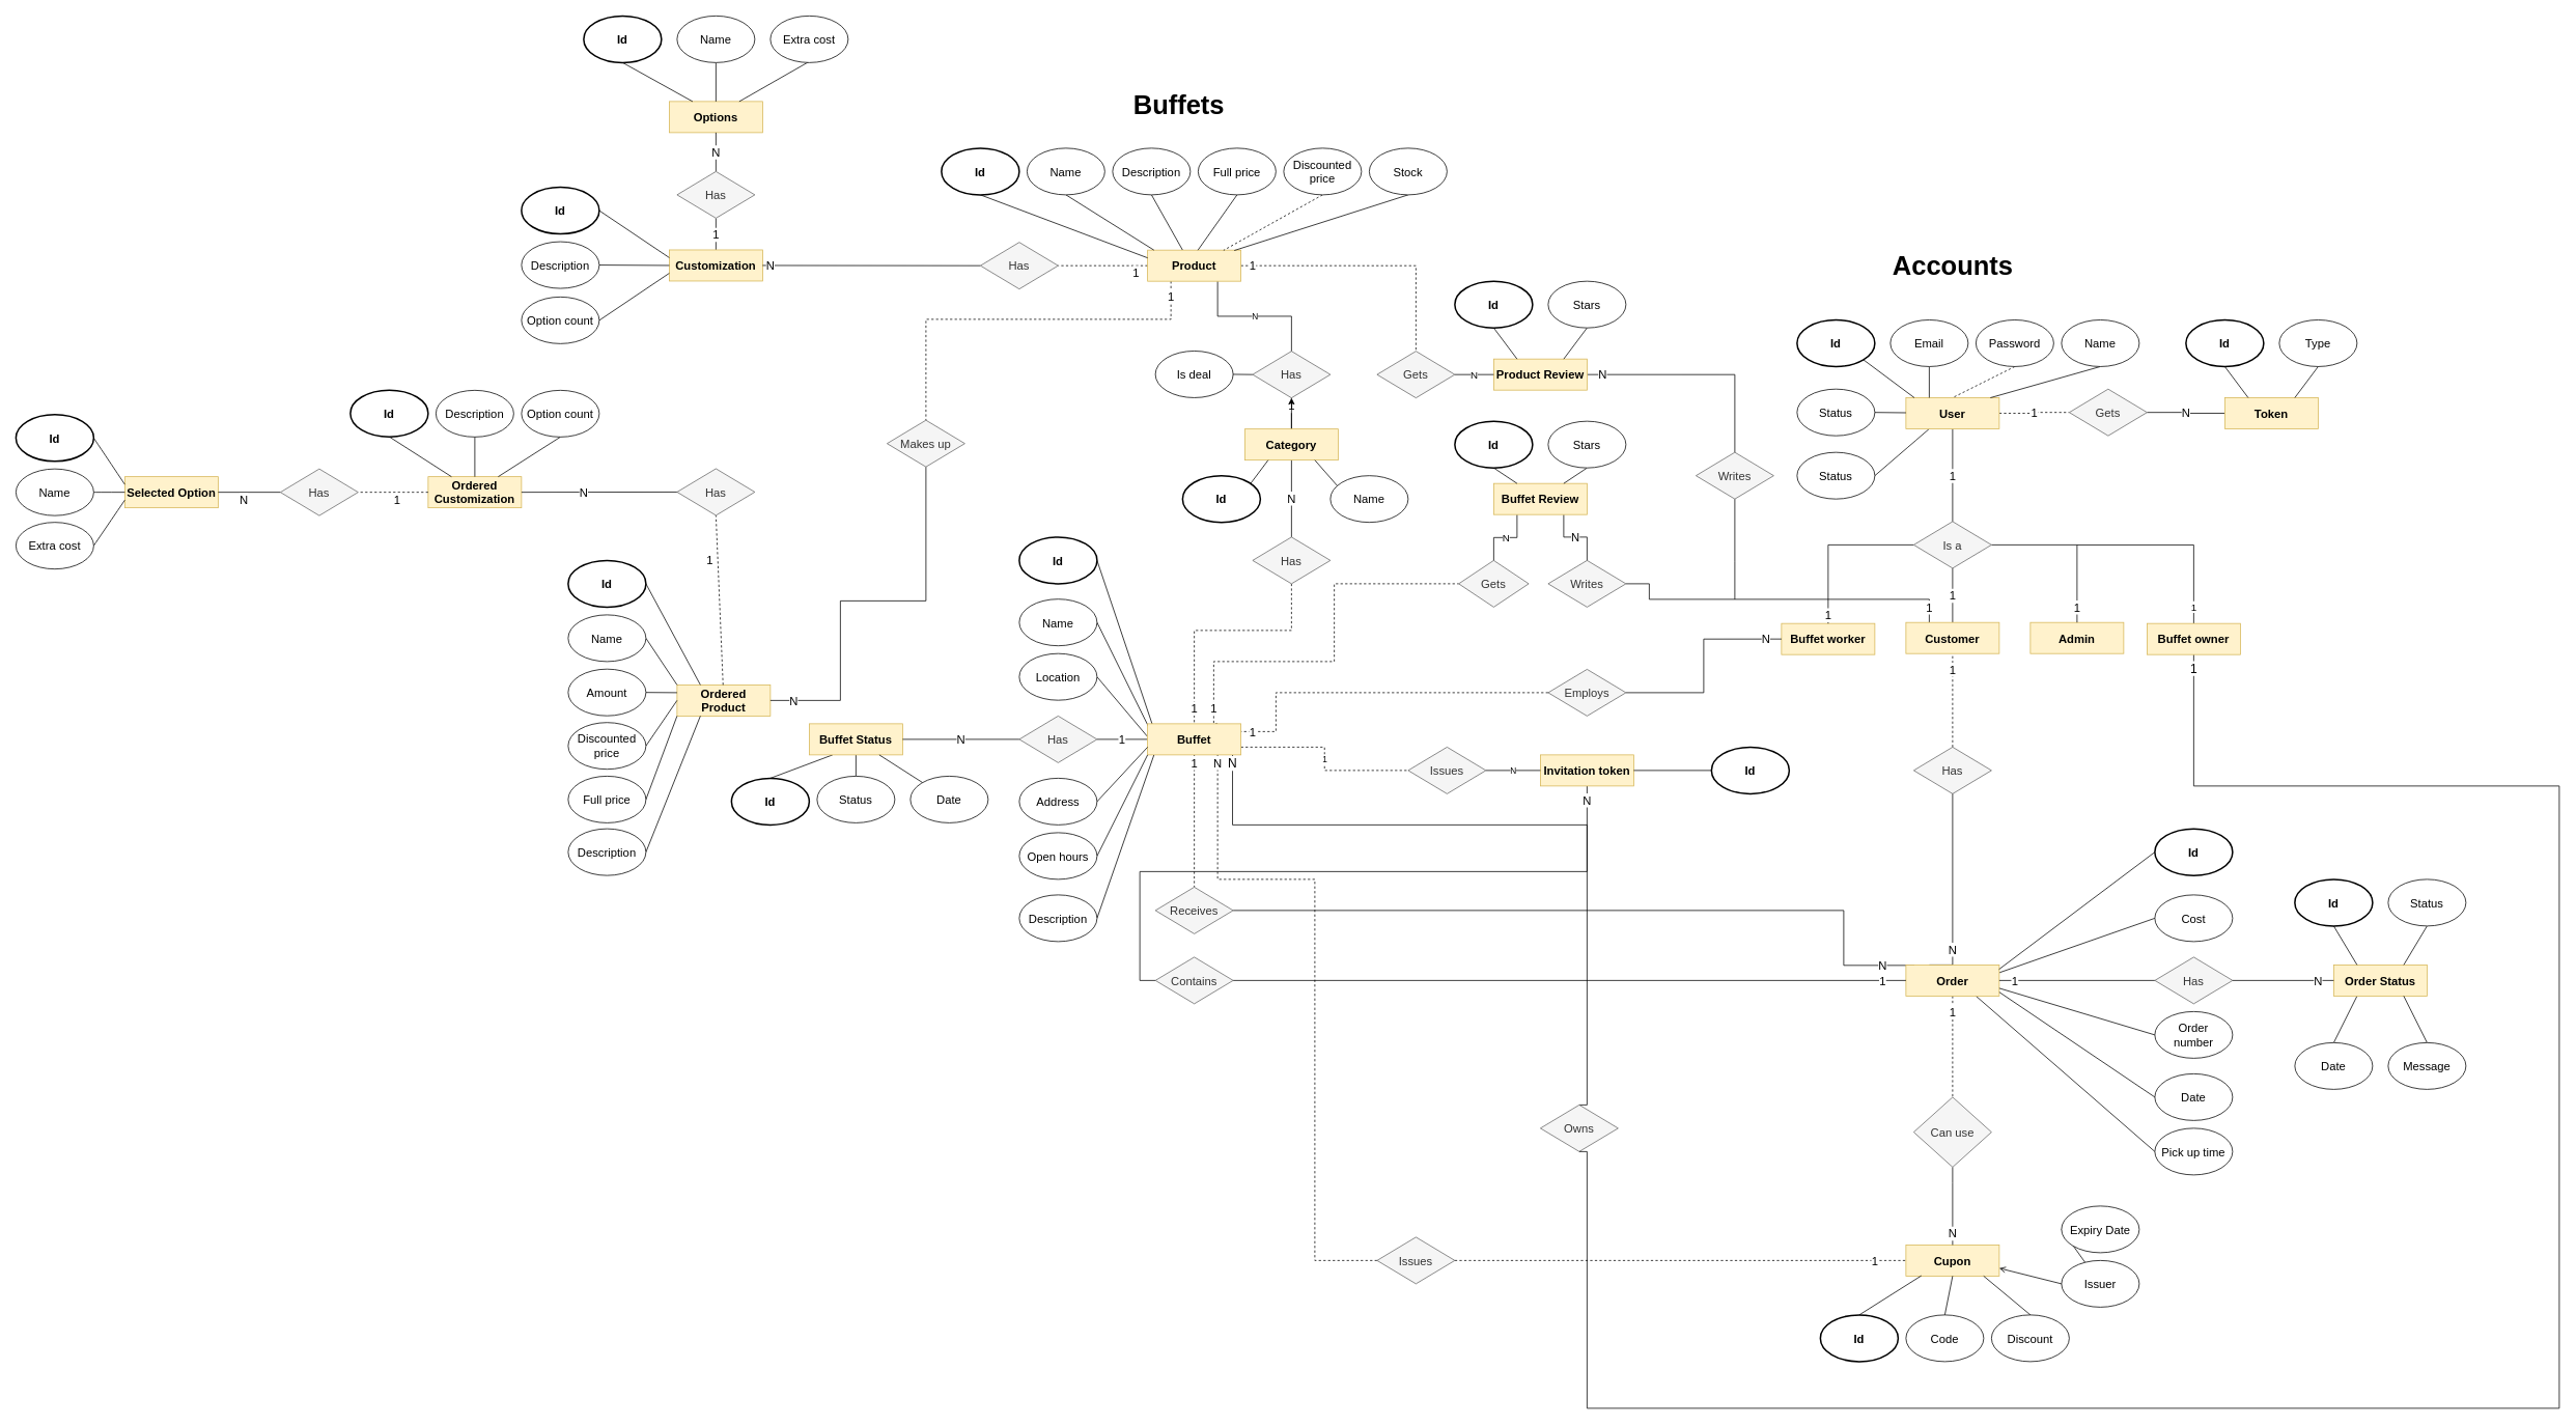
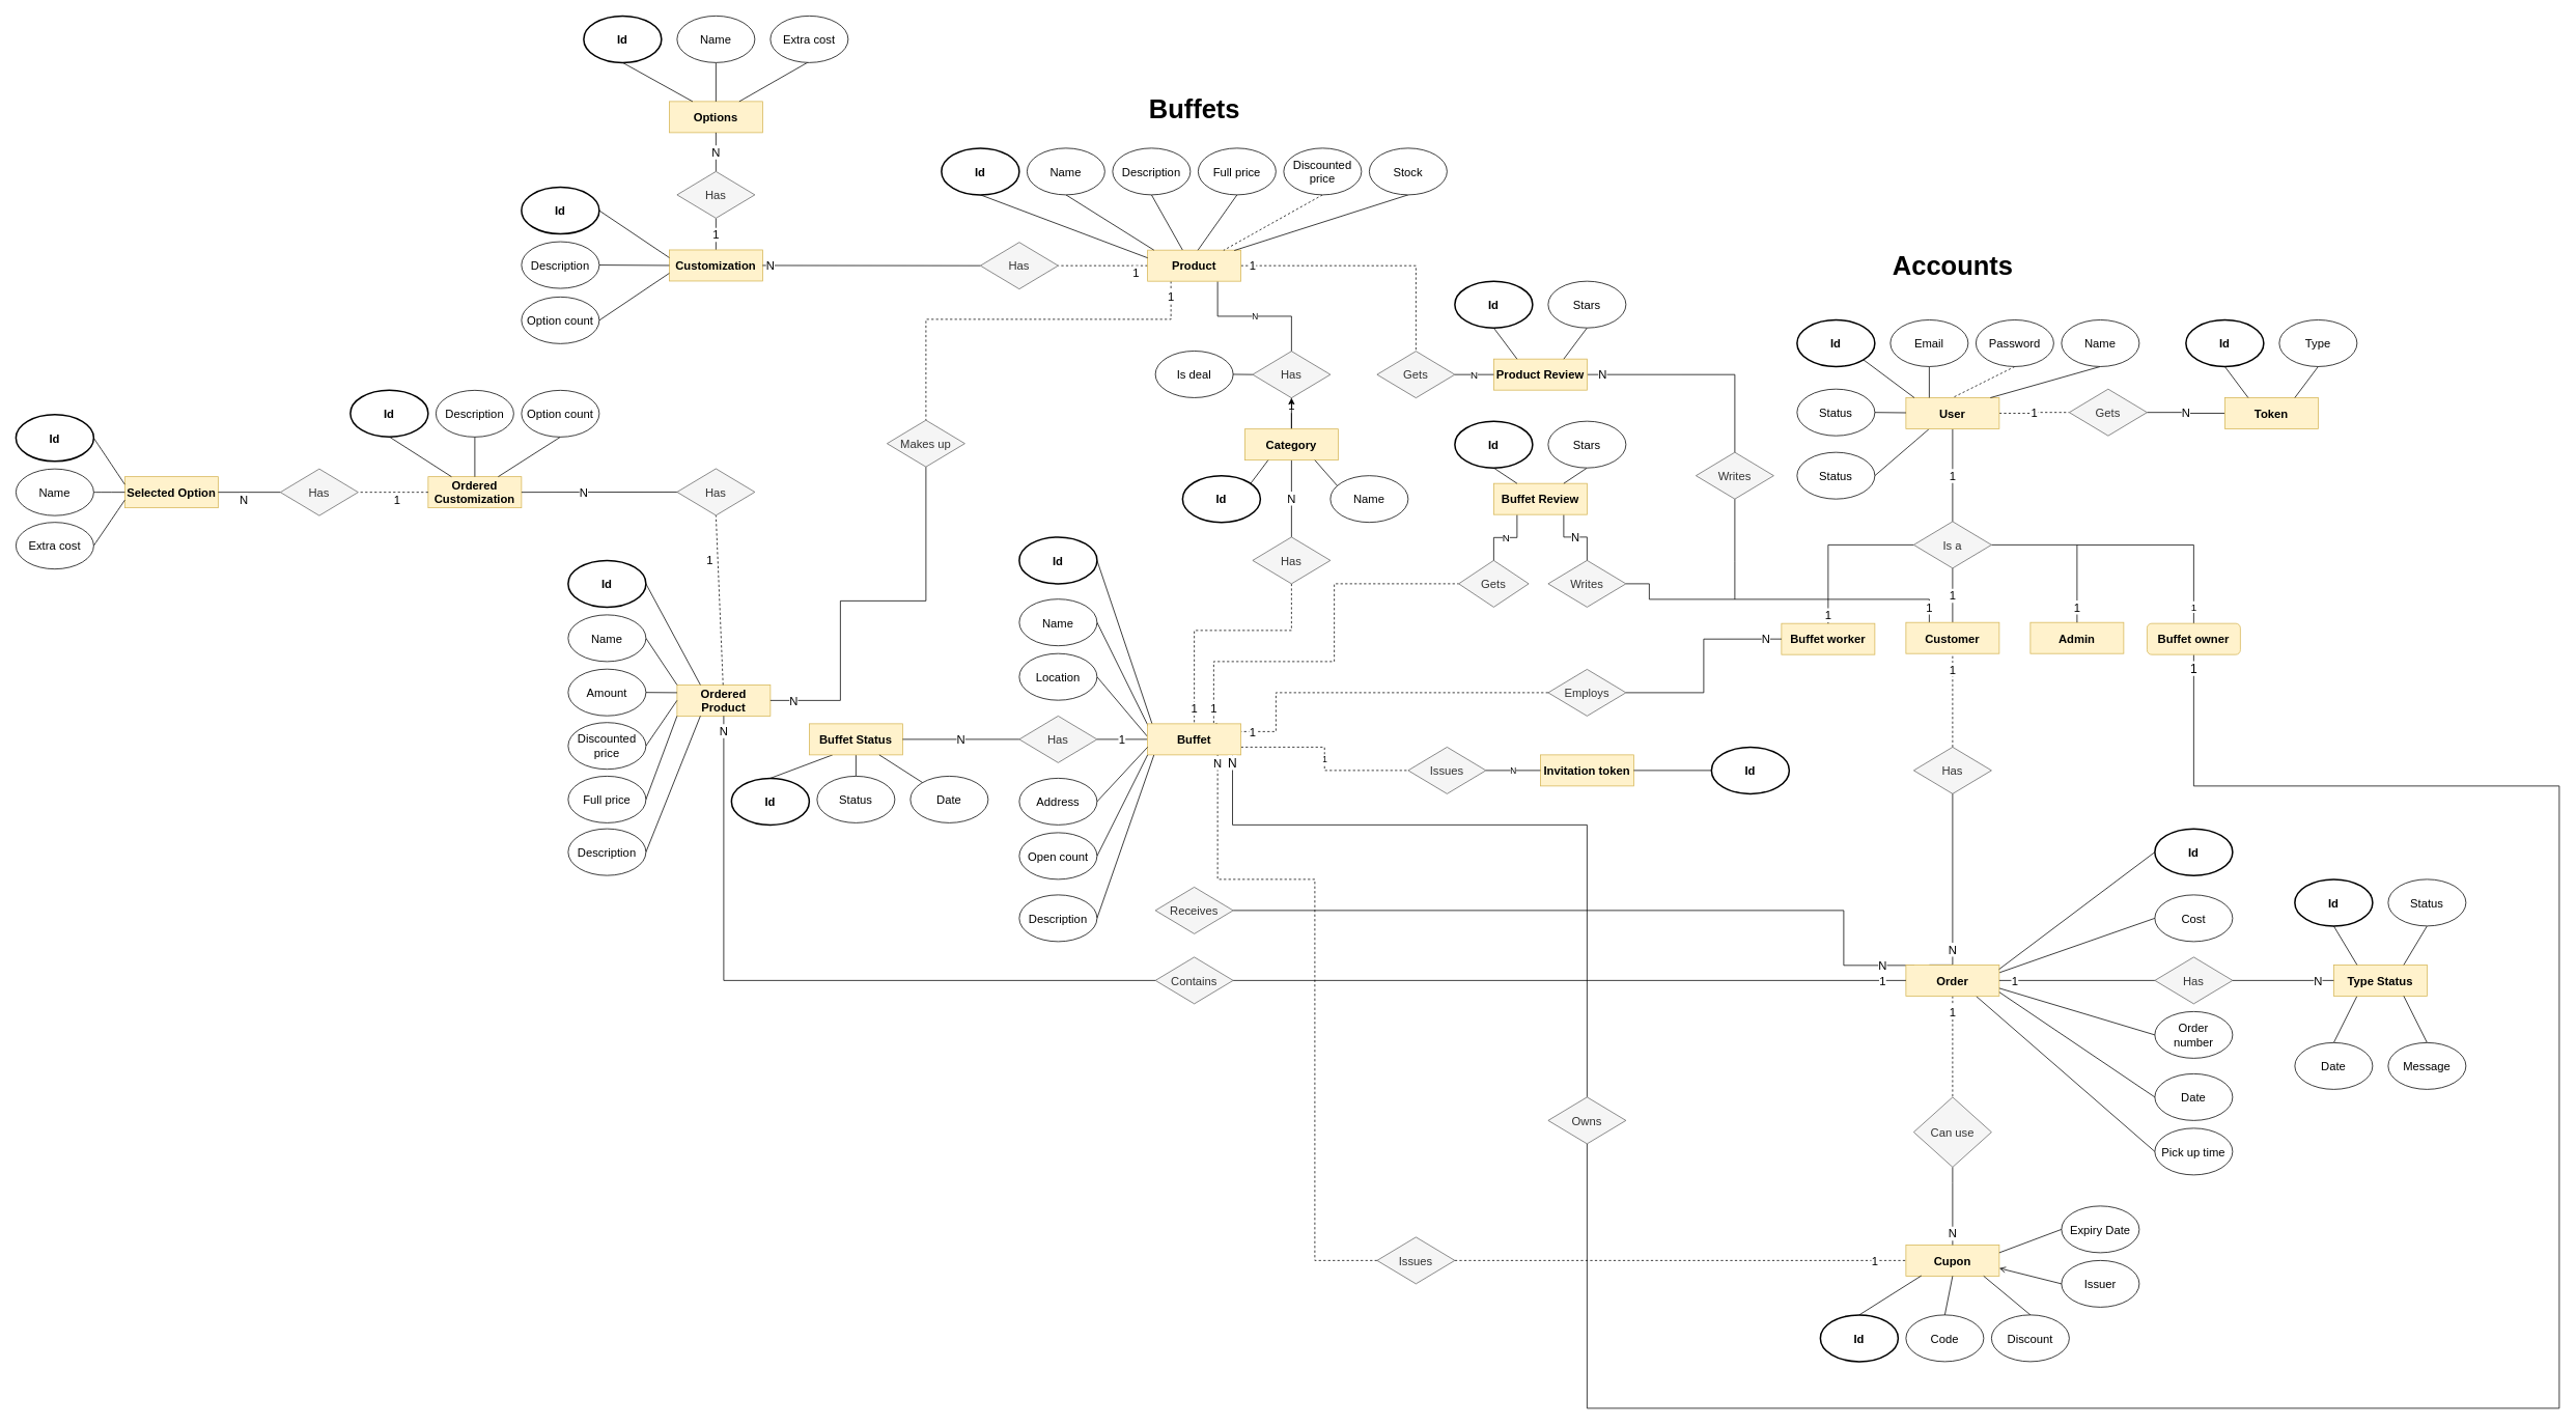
- <mxCell id="52" value="Buffets" style="text;strokeColor=none;fillColor=none;html=1;fontSize=34;fontStyle=1;verticalAlign=middle;align=center;" vertex="1" parent="1"><mxGeometry x="1465" y="115" width="100" height="40" as="geometry" /></mxCell>
+ <mxCell id="52" value="Buffets" style="text;strokeColor=none;fillColor=none;html=1;fontSize=34;fontStyle=1;verticalAlign=middle;align=center;" vertex="1" parent="1"><mxGeometry x="1485" y="120" width="100" height="40" as="geometry" /></mxCell>
- <mxCell id="177" value="&lt;b style=&quot;font-size: 15px;&quot;&gt;Buffet owner&lt;/b&gt;" style="rounded=0;whiteSpace=wrap;html=1;fontSize=15;fillColor=#fff2cc;strokeColor=#d6b656;" vertex="1" parent="1"><mxGeometry x="2760" y="801.05" width="120" height="40" as="geometry" /></mxCell>
+ <mxCell id="177" value="&lt;b style=&quot;font-size: 15px;&quot;&gt;Buffet owner&lt;/b&gt;" style="whiteSpace=wrap;html=1;fontSize=15;fillColor=#fff2cc;strokeColor=#d6b656;rounded=1;" vertex="1" parent="1"><mxGeometry x="2760" y="801.05" width="120" height="40" as="geometry" /></mxCell>
- <mxCell id="2" value="1" style="edgeStyle=orthogonalEdgeStyle;rounded=0;orthogonalLoop=1;jettySize=auto;html=1;exitX=0.5;exitY=1;exitDx=0;exitDy=0;entryX=0.5;entryY=0;entryDx=0;entryDy=0;endArrow=none;endFill=0;fontSize=15;dashed=1;" edge="1" parent="1" source="63" target="54"><mxGeometry x="-0.882" relative="1" as="geometry"><mxPoint x="1535" y="940" as="sourcePoint" /><mxPoint as="offset" /></mxGeometry></mxCell>
- <mxCell id="158" value="Open hours" style="ellipse;whiteSpace=wrap;html=1;fontSize=15;" vertex="1" parent="1"><mxGeometry x="1310" y="1070" width="100" height="60" as="geometry" /></mxCell>
+ <mxCell id="158" value="Open count" style="ellipse;whiteSpace=wrap;html=1;fontSize=15;" vertex="1" parent="1"><mxGeometry x="1310" y="1070" width="100" height="60" as="geometry" /></mxCell>
- <mxCell id="130" value="N" style="edgeStyle=orthogonalEdgeStyle;rounded=0;orthogonalLoop=1;jettySize=auto;html=1;exitX=0;exitY=0.5;exitDx=0;exitDy=0;fontSize=15;endArrow=none;endFill=0;" edge="1" parent="1" source="131" target="179"><mxGeometry x="0.957" relative="1" as="geometry"><mxPoint as="offset" /></mxGeometry></mxCell>
+ <mxCell id="130" value="N" style="edgeStyle=orthogonalEdgeStyle;rounded=0;orthogonalLoop=1;jettySize=auto;html=1;exitX=0;exitY=0.5;exitDx=0;exitDy=0;entryX=0.5;entryY=1;entryDx=0;entryDy=0;fontSize=15;endArrow=none;endFill=0;" edge="1" parent="1" source="131" target="102"><mxGeometry x="0.957" relative="1" as="geometry"><mxPoint as="offset" /></mxGeometry></mxCell>
- <mxCell id="147" value="&lt;b style=&quot;font-size: 15px;&quot;&gt;Order Status&lt;/b&gt;" style="rounded=0;whiteSpace=wrap;html=1;fontSize=15;fillColor=#fff2cc;strokeColor=#d6b656;" vertex="1" parent="1"><mxGeometry x="3000" y="1240" width="120" height="40" as="geometry" /></mxCell>
+ <mxCell id="147" value="&lt;b style=&quot;font-size: 15px;&quot;&gt;Type Status&lt;/b&gt;" style="rounded=0;whiteSpace=wrap;html=1;fontSize=15;fillColor=#fff2cc;strokeColor=#d6b656;" vertex="1" parent="1"><mxGeometry x="3000" y="1240" width="120" height="40" as="geometry" /></mxCell>
- <mxCell id="174" value="Owns" style="rhombus;whiteSpace=wrap;html=1;fillColor=#f5f5f5;fontColor=#333333;strokeColor=#666666;fontSize=15;" vertex="1" parent="1"><mxGeometry x="1980" y="1420" width="100" height="60" as="geometry" /></mxCell>
+ <mxCell id="174" value="Owns" style="rhombus;whiteSpace=wrap;html=1;fillColor=#f5f5f5;fontColor=#333333;strokeColor=#666666;fontSize=15;" vertex="1" parent="1"><mxGeometry x="1990" y="1410" width="100" height="60" as="geometry" /></mxCell>
- <mxCell id="93" style="rounded=0;orthogonalLoop=1;jettySize=auto;html=1;exitX=0;exitY=0.5;exitDx=0;exitDy=0;fontSize=13;startArrow=none;startFill=0;endArrow=none;endFill=0;startSize=10;endSize=9;" edge="1" parent="1" source="94" target="137"><mxGeometry relative="1" as="geometry" /></mxCell>
+ <mxCell id="93" style="rounded=0;orthogonalLoop=1;jettySize=auto;html=1;exitX=0;exitY=0.5;exitDx=0;exitDy=0;entryX=1;entryY=0.25;entryDx=0;entryDy=0;fontSize=13;startArrow=none;startFill=0;endArrow=none;endFill=0;startSize=10;endSize=9;" edge="1" parent="1" source="94" target="46"><mxGeometry relative="1" as="geometry" /></mxCell>
